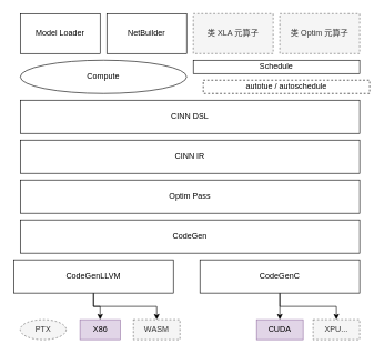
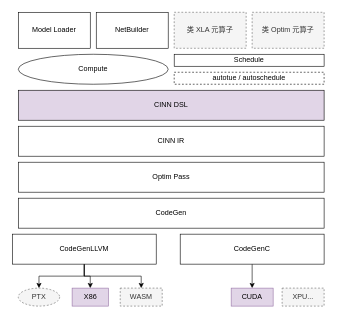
- <mxCell id="24" value="autotue / autoschedule" style="rounded=0;whiteSpace=wrap;html=1;dashed=1;" vertex="1" parent="1"><mxGeometry x="305" y="120" width="250" height="20" as="geometry" /></mxCell>
+ <mxCell id="24" value="autotue / autoschedule" style="rounded=0;whiteSpace=wrap;html=1;dashed=1;" vertex="1" parent="1"><mxGeometry x="290" y="120" width="250" height="20" as="geometry" /></mxCell>
- <mxCell id="8" value="CINN DSL" style="rounded=0;whiteSpace=wrap;html=1;" vertex="1" parent="1"><mxGeometry x="30" y="150" width="510" height="50" as="geometry" /></mxCell>
+ <mxCell id="8" value="CINN DSL" style="rounded=0;whiteSpace=wrap;html=1;fillColor=#e1d5e7;" vertex="1" parent="1"><mxGeometry x="30" y="150" width="510" height="50" as="geometry" /></mxCell>
+ <mxCell id="13" style="edgeStyle=orthogonalEdgeStyle;rounded=0;orthogonalLoop=1;jettySize=auto;html=1;exitX=0.5;exitY=1;exitDx=0;exitDy=0;" edge="1" parent="1" source="15" target="21"><mxGeometry relative="1" as="geometry" /></mxCell>
- <mxCell id="17" style="edgeStyle=orthogonalEdgeStyle;rounded=0;orthogonalLoop=1;jettySize=auto;html=1;exitX=0.5;exitY=1;exitDx=0;exitDy=0;entryX=0.5;entryY=0;entryDx=0;entryDy=0;" edge="1" parent="1" source="18" target="23"><mxGeometry relative="1" as="geometry" /></mxCell>
